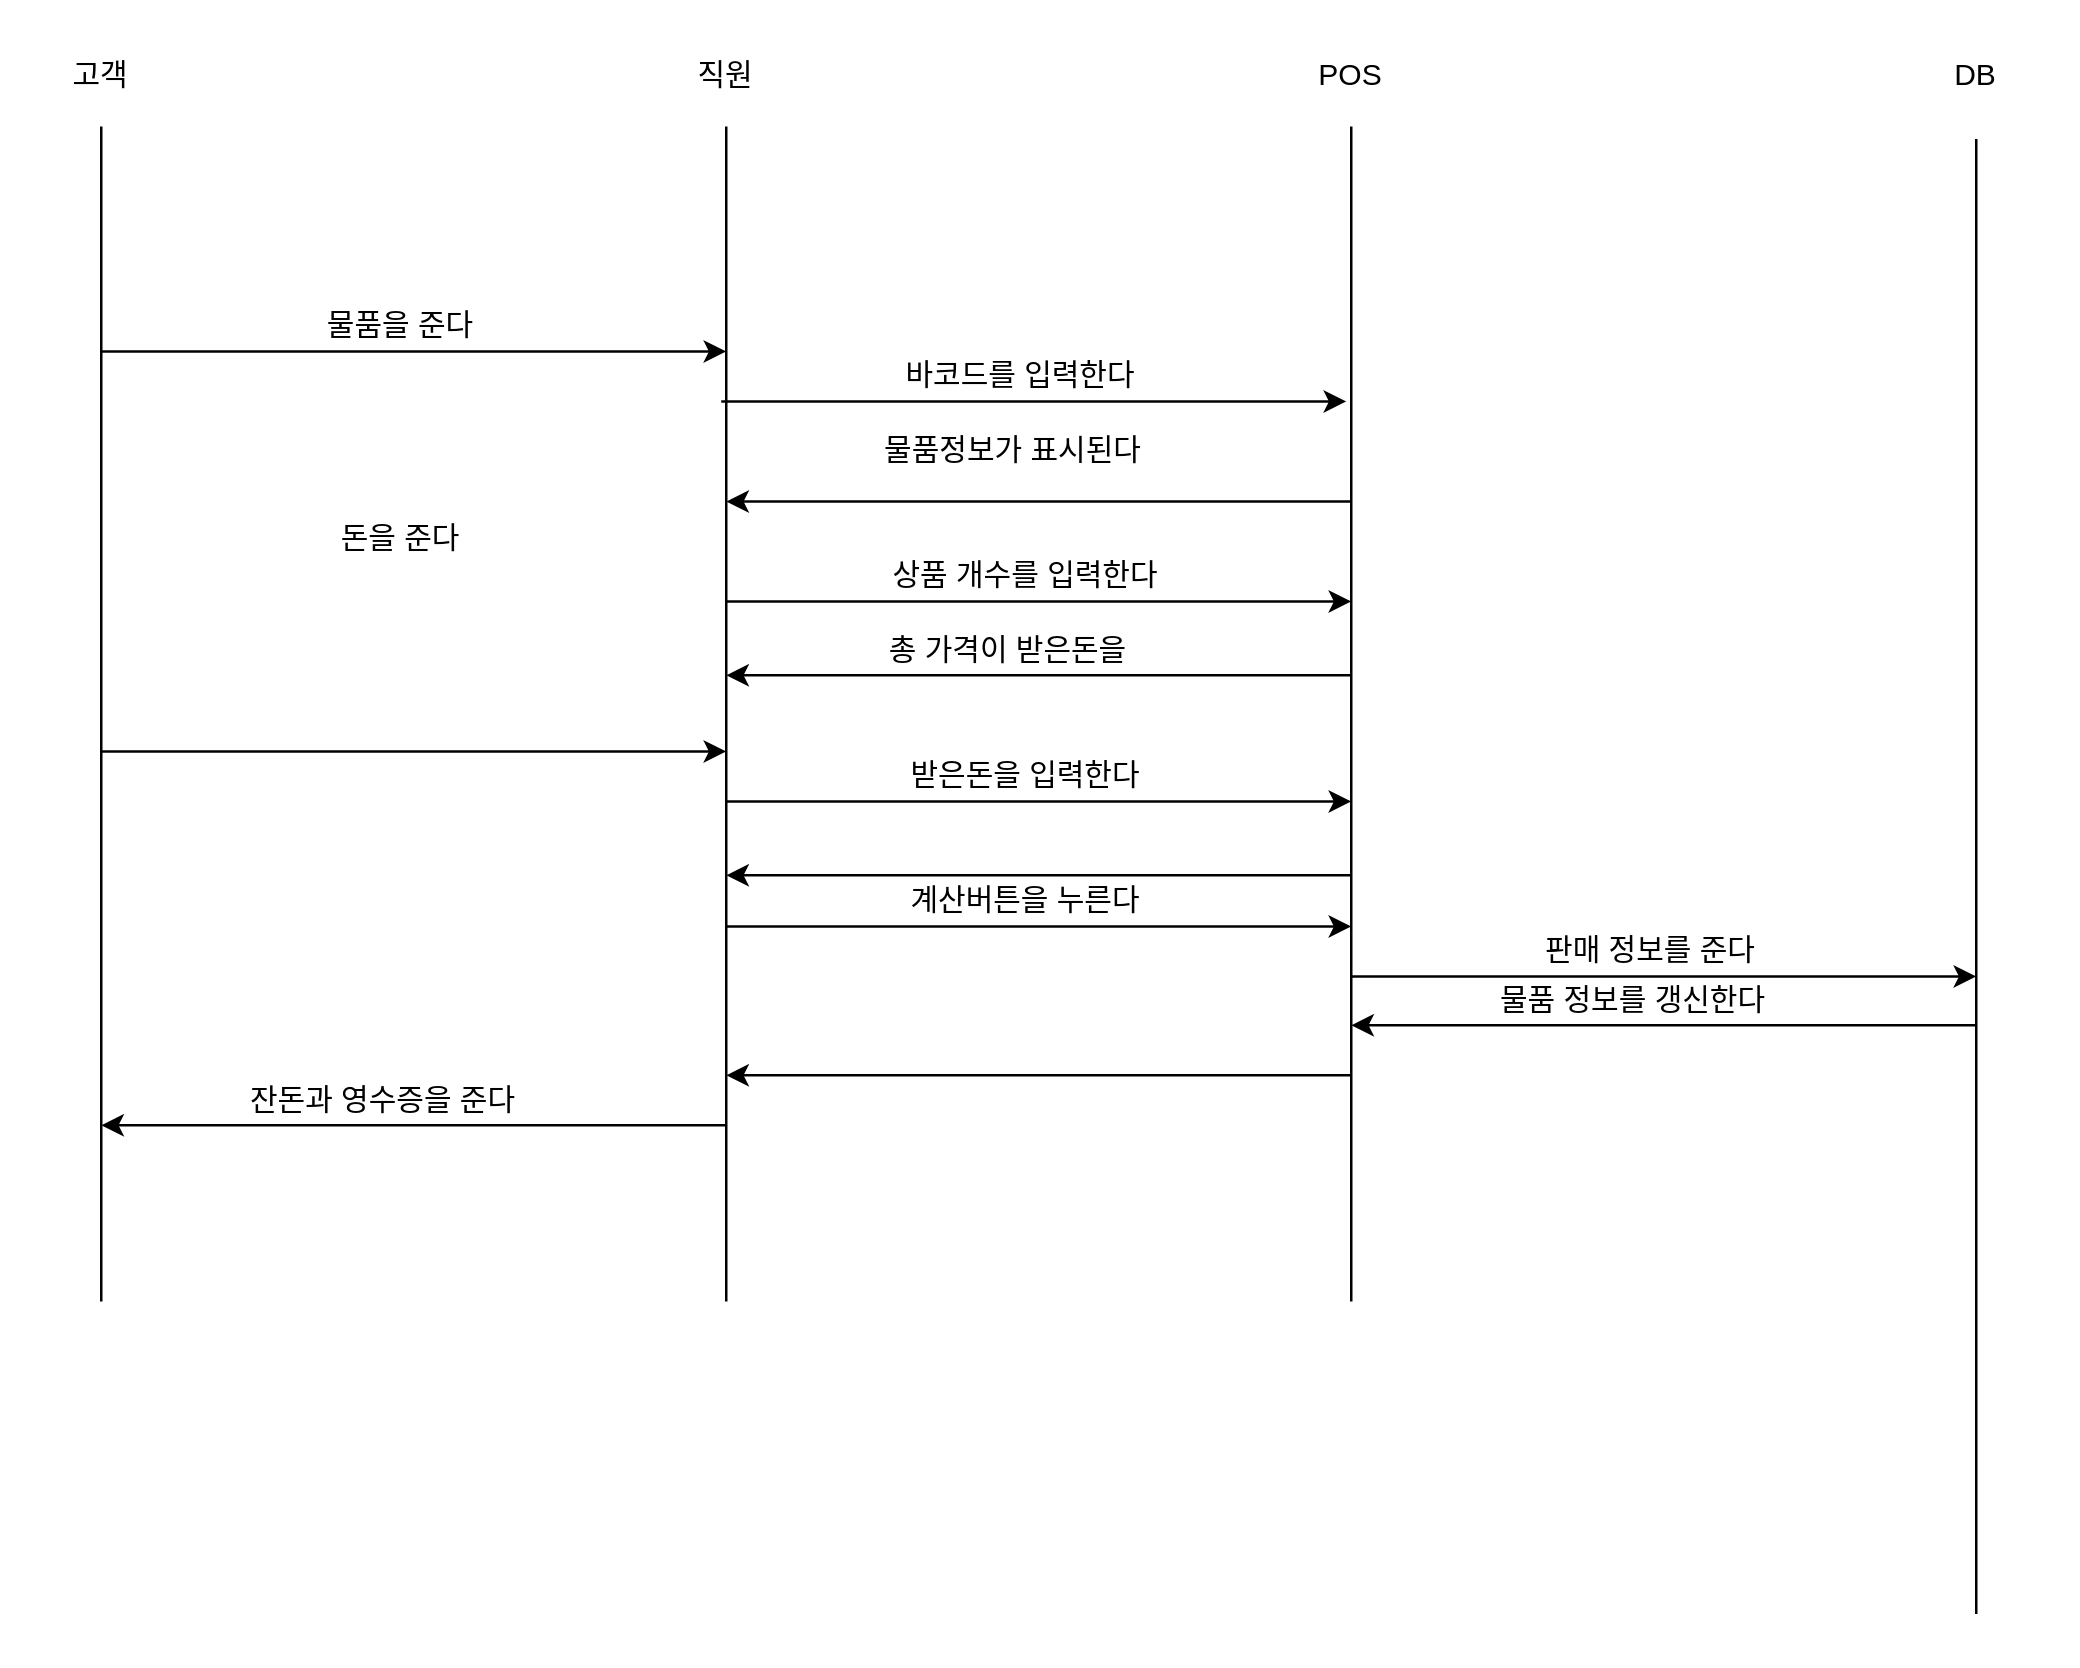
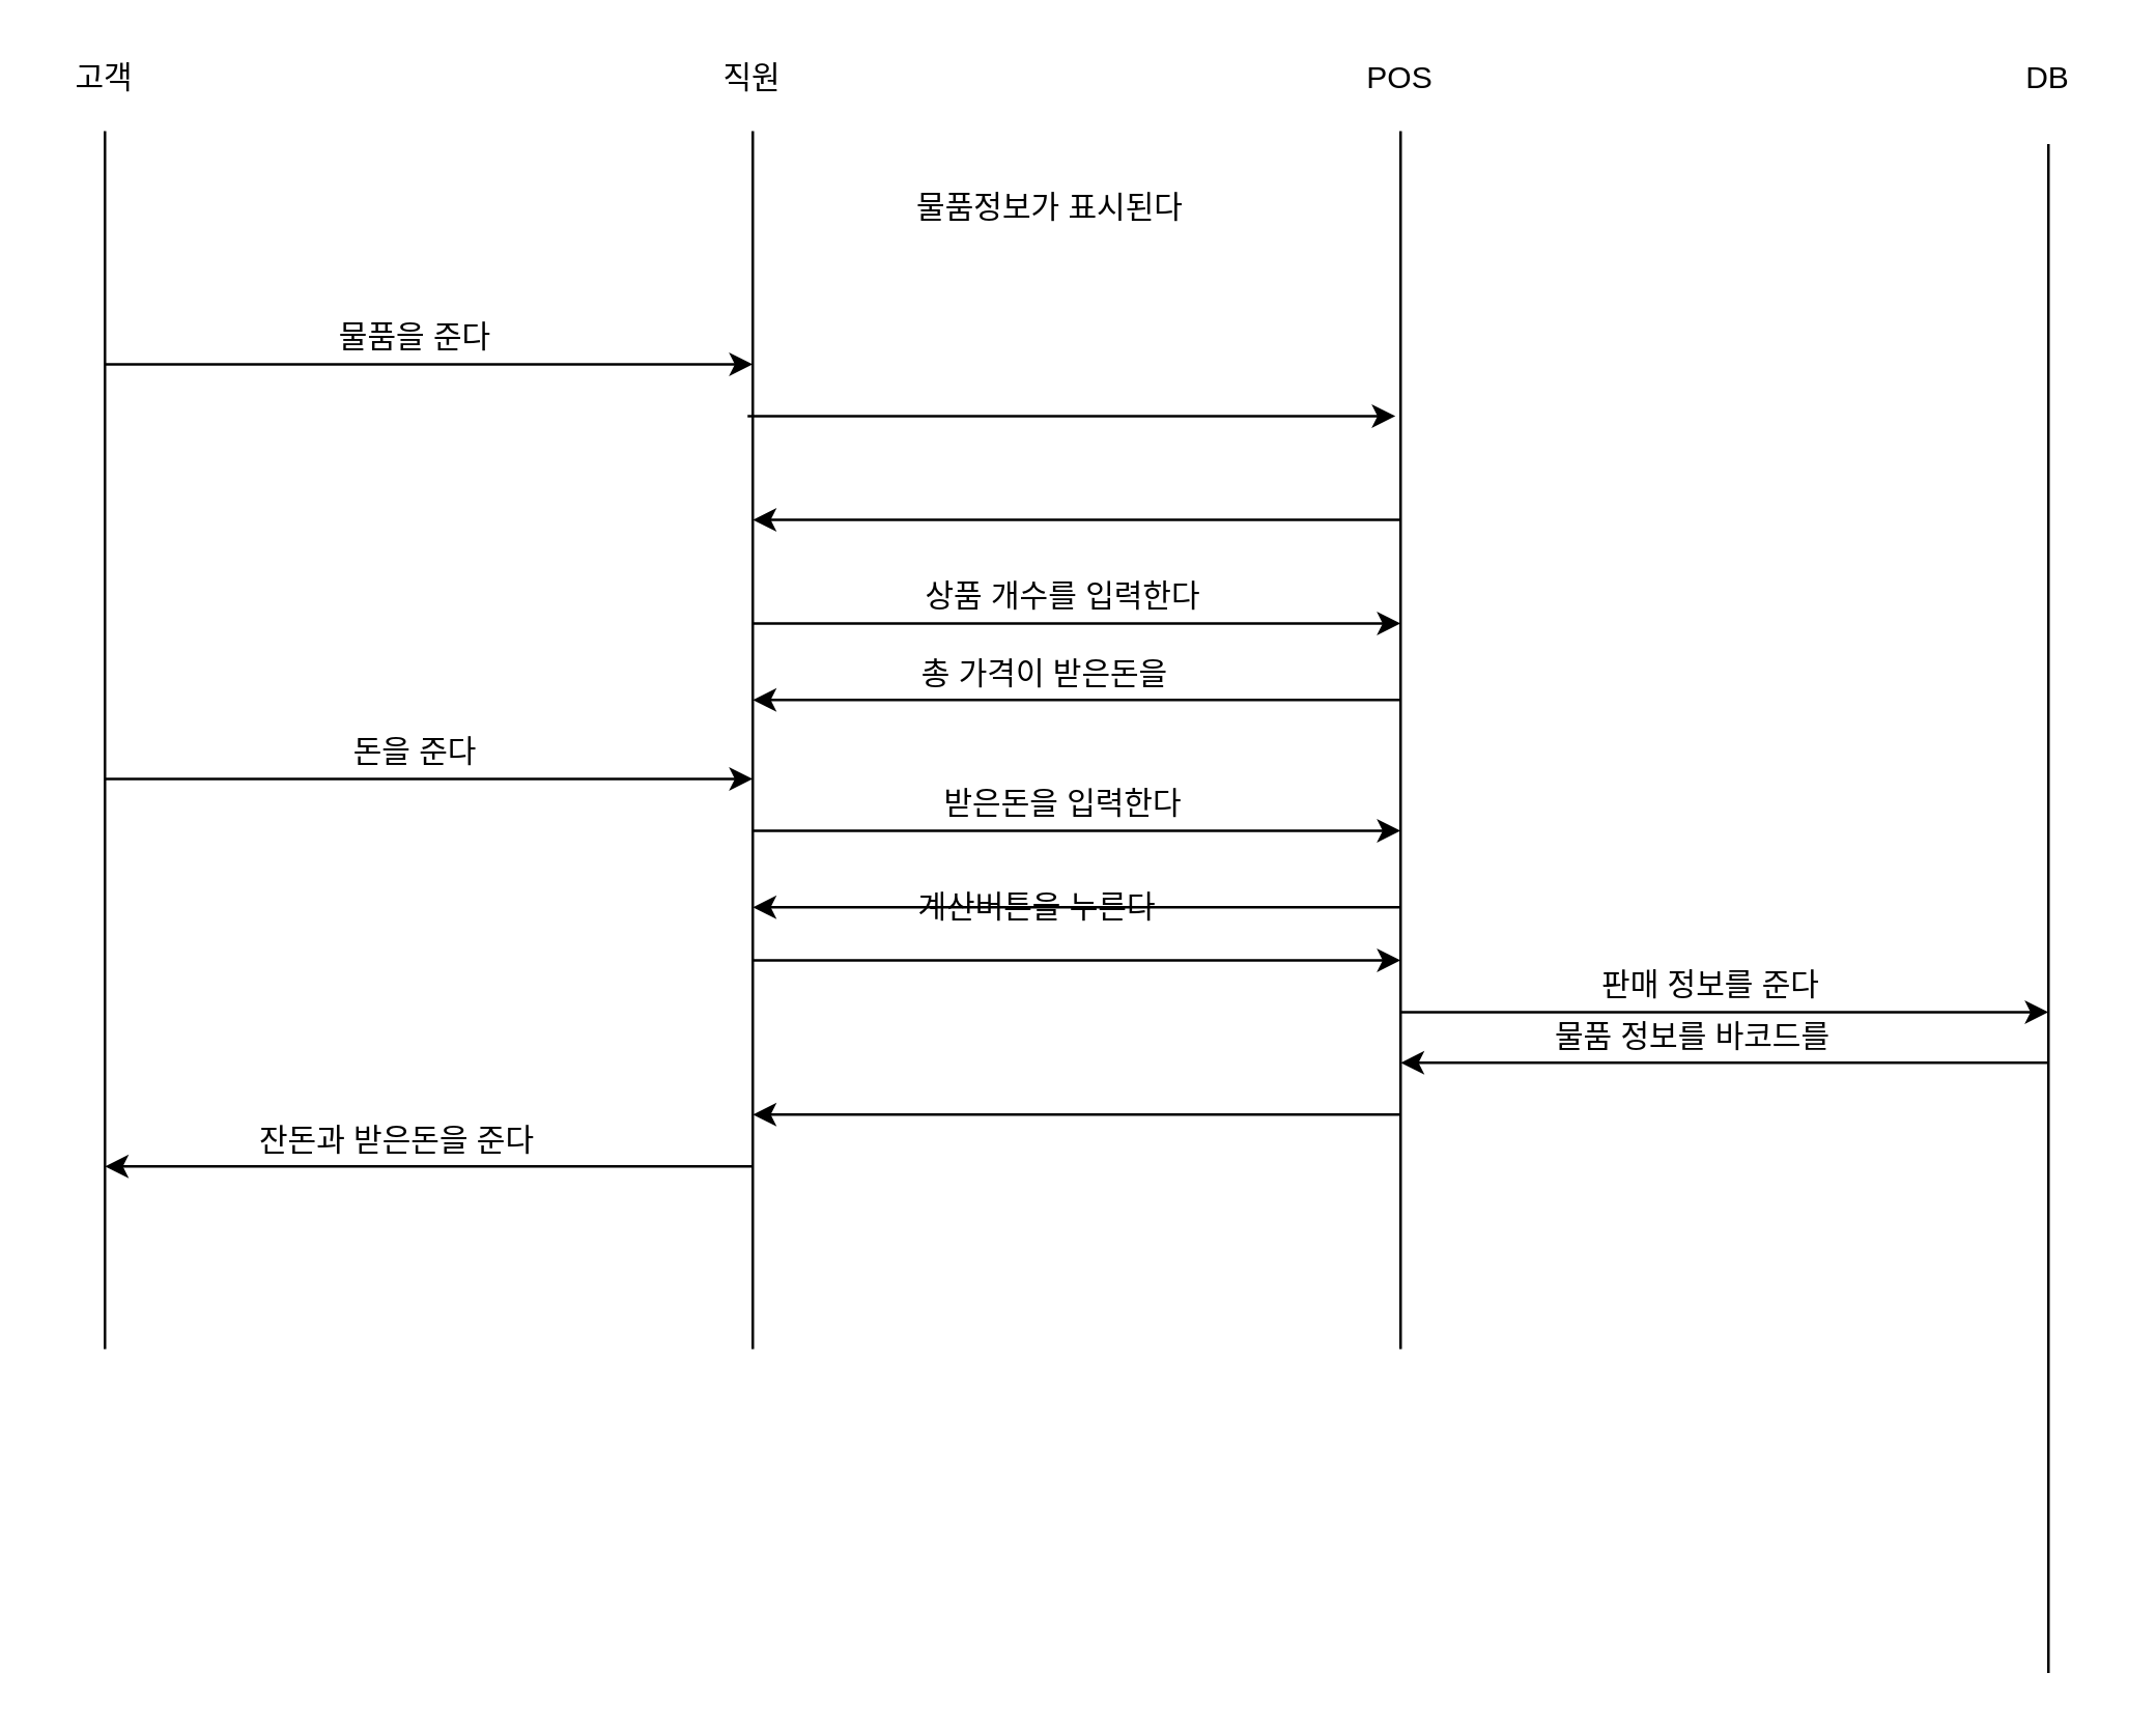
- <mxCell id="13" value="바코드를 입력한다" style="text;html=1;strokeColor=none;fillColor=none;align=center;verticalAlign=middle;whiteSpace=wrap;rounded=0;" vertex="1" parent="1"><mxGeometry x="328" y="140" width="160" height="20" as="geometry" /></mxCell>
- <mxCell id="15" value="물품정보가 표시된다" style="text;html=1;strokeColor=none;fillColor=none;align=center;verticalAlign=middle;whiteSpace=wrap;rounded=0;" vertex="1" parent="1"><mxGeometry x="350" y="170" width="110" height="20" as="geometry" /></mxCell>
+ <mxCell id="15" value="물품정보가 표시된다" style="text;html=1;strokeColor=none;fillColor=none;align=center;verticalAlign=middle;whiteSpace=wrap;rounded=0;" vertex="1" parent="1"><mxGeometry x="350" y="70" width="110" height="20" as="geometry" /></mxCell>
- <mxCell id="21" value="돈을 준다" style="text;html=1;strokeColor=none;fillColor=none;align=center;verticalAlign=middle;whiteSpace=wrap;rounded=0;" vertex="1" parent="1"><mxGeometry x="80" y="205" width="160" height="20" as="geometry" /></mxCell>
+ <mxCell id="21" value="돈을 준다" style="text;html=1;strokeColor=none;fillColor=none;align=center;verticalAlign=middle;whiteSpace=wrap;rounded=0;" vertex="1" parent="1"><mxGeometry x="80" y="280" width="160" height="20" as="geometry" /></mxCell>
- <mxCell id="26" value="계산버튼을 누른다" style="text;html=1;strokeColor=none;fillColor=none;align=center;verticalAlign=middle;whiteSpace=wrap;rounded=0;" vertex="1" parent="1"><mxGeometry x="330" y="350" width="160" height="20" as="geometry" /></mxCell>
+ <mxCell id="26" value="계산버튼을 누른다" style="text;html=1;strokeColor=none;fillColor=none;align=center;verticalAlign=middle;whiteSpace=wrap;rounded=0;" vertex="1" parent="1"><mxGeometry x="320" y="340" width="160" height="20" as="geometry" /></mxCell>
- <mxCell id="30" value="물품 정보를 갱신한다" style="text;html=1;strokeColor=none;fillColor=none;align=center;verticalAlign=middle;whiteSpace=wrap;rounded=0;" vertex="1" parent="1"><mxGeometry x="598" y="390" width="110" height="20" as="geometry" /></mxCell>
+ <mxCell id="30" value="물품 정보를 바코드를" style="text;html=1;strokeColor=none;fillColor=none;align=center;verticalAlign=middle;whiteSpace=wrap;rounded=0;" vertex="1" parent="1"><mxGeometry x="598" y="390" width="110" height="20" as="geometry" /></mxCell>
- <mxCell id="33" value="잔돈과 영수증을 준다" style="text;html=1;strokeColor=none;fillColor=none;align=center;verticalAlign=middle;whiteSpace=wrap;rounded=0;" vertex="1" parent="1"><mxGeometry x="98" y="430" width="110" height="20" as="geometry" /></mxCell>
+ <mxCell id="33" value="잔돈과 받은돈을 준다" style="text;html=1;strokeColor=none;fillColor=none;align=center;verticalAlign=middle;whiteSpace=wrap;rounded=0;" vertex="1" parent="1"><mxGeometry x="98" y="430" width="110" height="20" as="geometry" /></mxCell>
